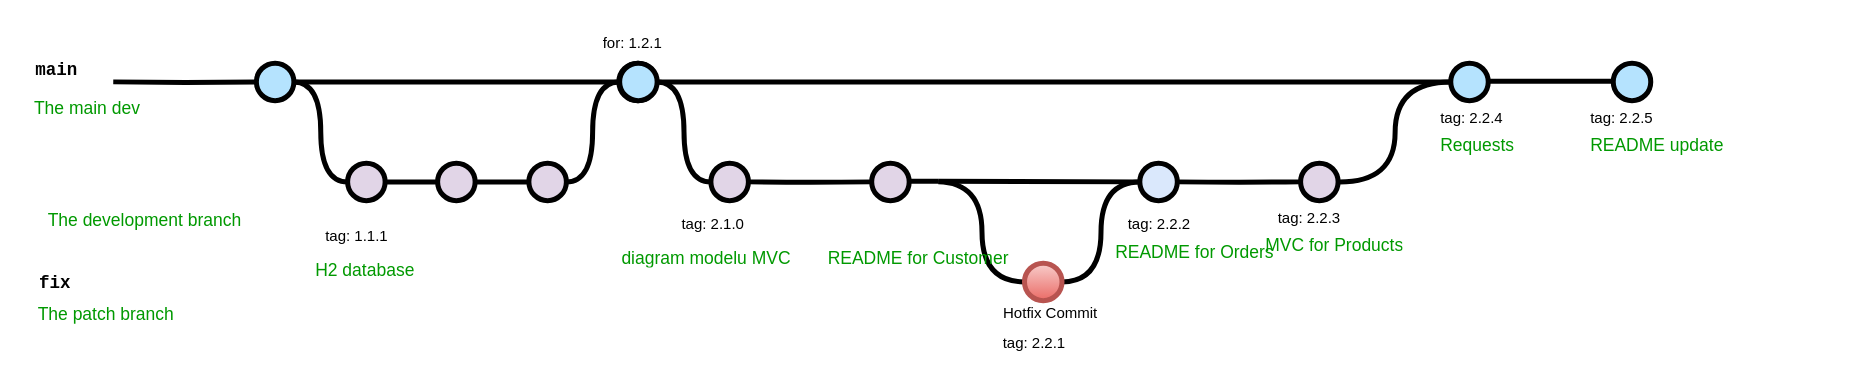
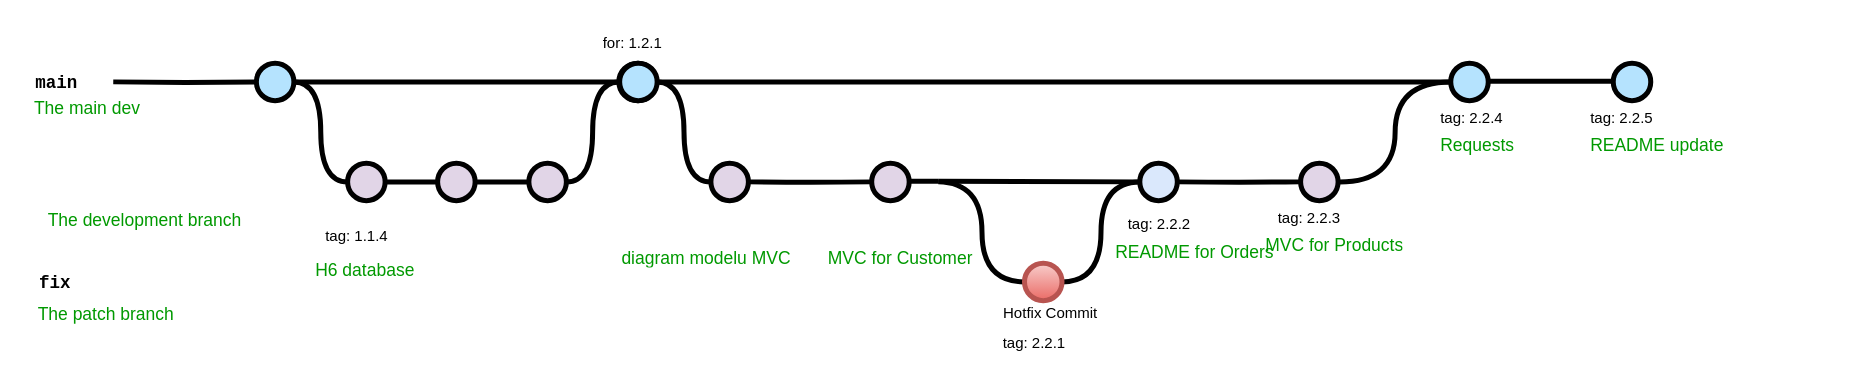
- <mxCell id="10" value="main" style="text;html=1;strokeColor=none;fillColor=none;align=center;verticalAlign=middle;whiteSpace=wrap;overflow=hidden;fontSize=14;fontStyle=1;fontFamily=Courier New;" parent="1" vertex="1"><mxGeometry x="20" y="45" width="50" height="20" as="geometry" /></mxCell>
+ <mxCell id="10" value="main" style="text;html=1;strokeColor=none;fillColor=none;align=center;verticalAlign=middle;whiteSpace=wrap;overflow=hidden;fontSize=14;fontStyle=1;fontFamily=Courier New;" parent="1" vertex="1"><mxGeometry x="20" y="55" width="50" height="20" as="geometry" /></mxCell>
- <mxCell id="28" value="tag: 2.1.0" style="text;whiteSpace=wrap;html=1;" vertex="1" parent="1"><mxGeometry x="543.12" y="165" width="80" height="30" as="geometry" /></mxCell>
- <mxCell id="22" value="tag: 1.1.1" style="text;whiteSpace=wrap;html=1;" vertex="1" parent="1"><mxGeometry x="258.38" y="175" width="80" height="30" as="geometry" /></mxCell>
+ <mxCell id="22" value="tag: 1.1.4" style="text;whiteSpace=wrap;html=1;" vertex="1" parent="1"><mxGeometry x="258.38" y="175" width="80" height="30" as="geometry" /></mxCell>
- <mxCell id="32" value="README for Customer" style="text;html=1;strokeColor=none;fillColor=none;align=left;verticalAlign=middle;whiteSpace=wrap;overflow=hidden;fontSize=14;fontStyle=0;fontColor=#009900;" vertex="1" parent="1"><mxGeometry x="660" y="195" width="202.25" height="20" as="geometry" /></mxCell>
+ <mxCell id="32" value="MVC for Customer" style="text;html=1;strokeColor=none;fillColor=none;align=left;verticalAlign=middle;whiteSpace=wrap;overflow=hidden;fontSize=14;fontStyle=0;fontColor=#009900;" vertex="1" parent="1"><mxGeometry x="660" y="195" width="202.25" height="20" as="geometry" /></mxCell>
- <mxCell id="24" value="H2 database" style="text;html=1;strokeColor=none;fillColor=none;align=left;verticalAlign=middle;whiteSpace=wrap;overflow=hidden;fontSize=14;fontStyle=0;fontColor=#009900;" vertex="1" parent="1"><mxGeometry x="250.25" y="205" width="202.25" height="20" as="geometry" /></mxCell>
+ <mxCell id="24" value="H6 database" style="text;html=1;strokeColor=none;fillColor=none;align=left;verticalAlign=middle;whiteSpace=wrap;overflow=hidden;fontSize=14;fontStyle=0;fontColor=#009900;" vertex="1" parent="1"><mxGeometry x="250.25" y="205" width="202.25" height="20" as="geometry" /></mxCell>
